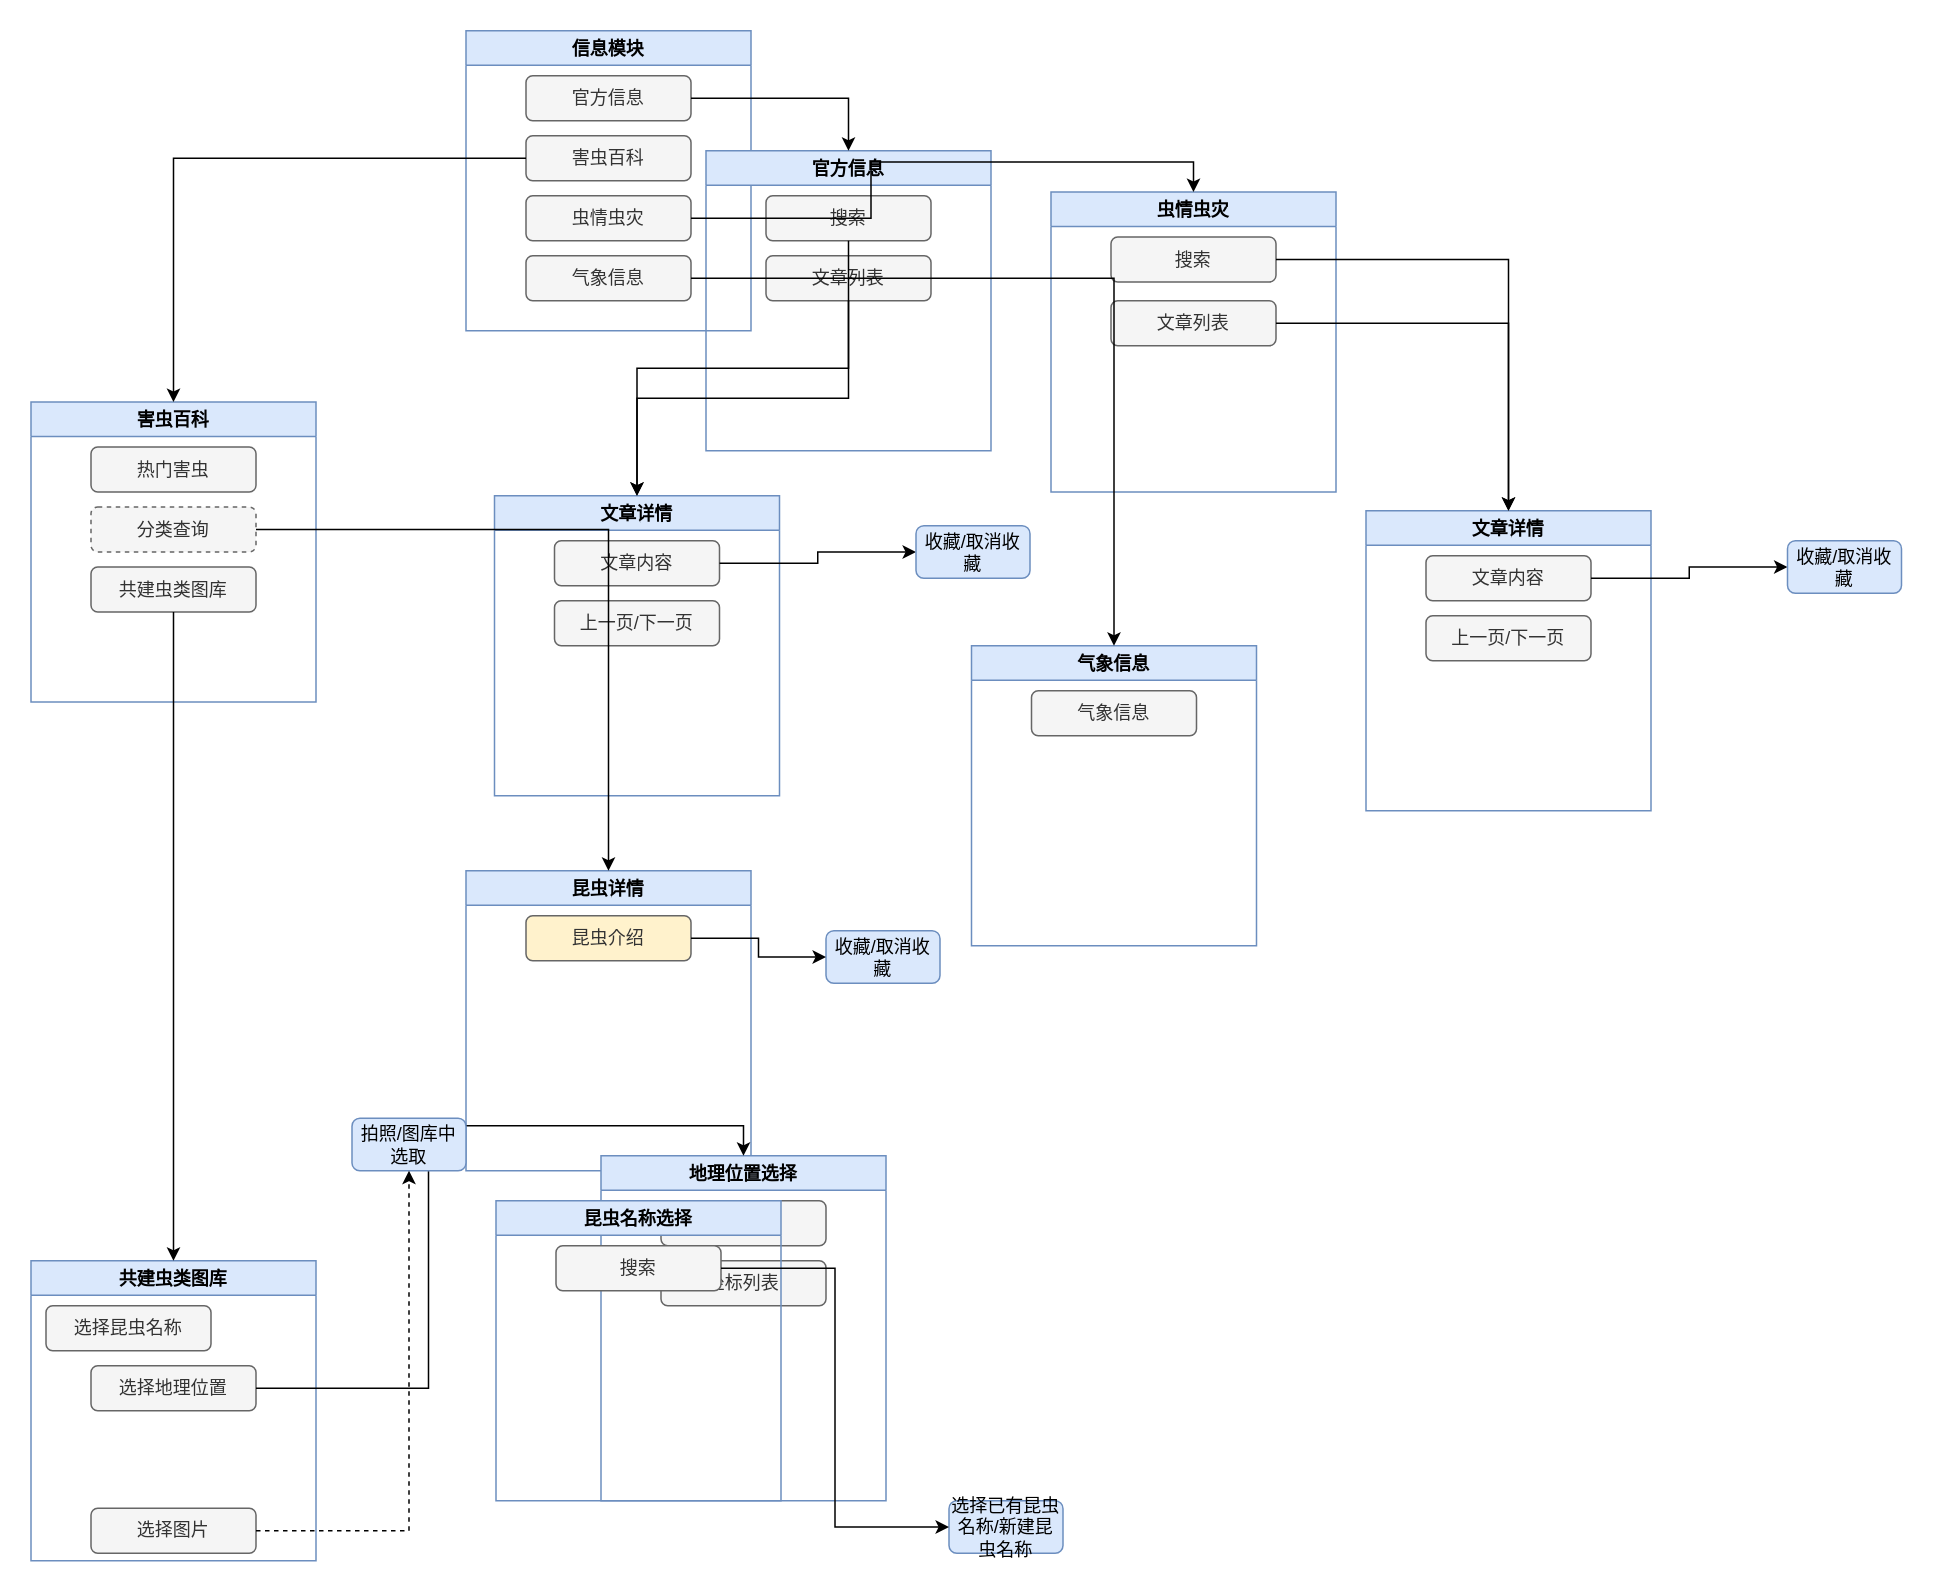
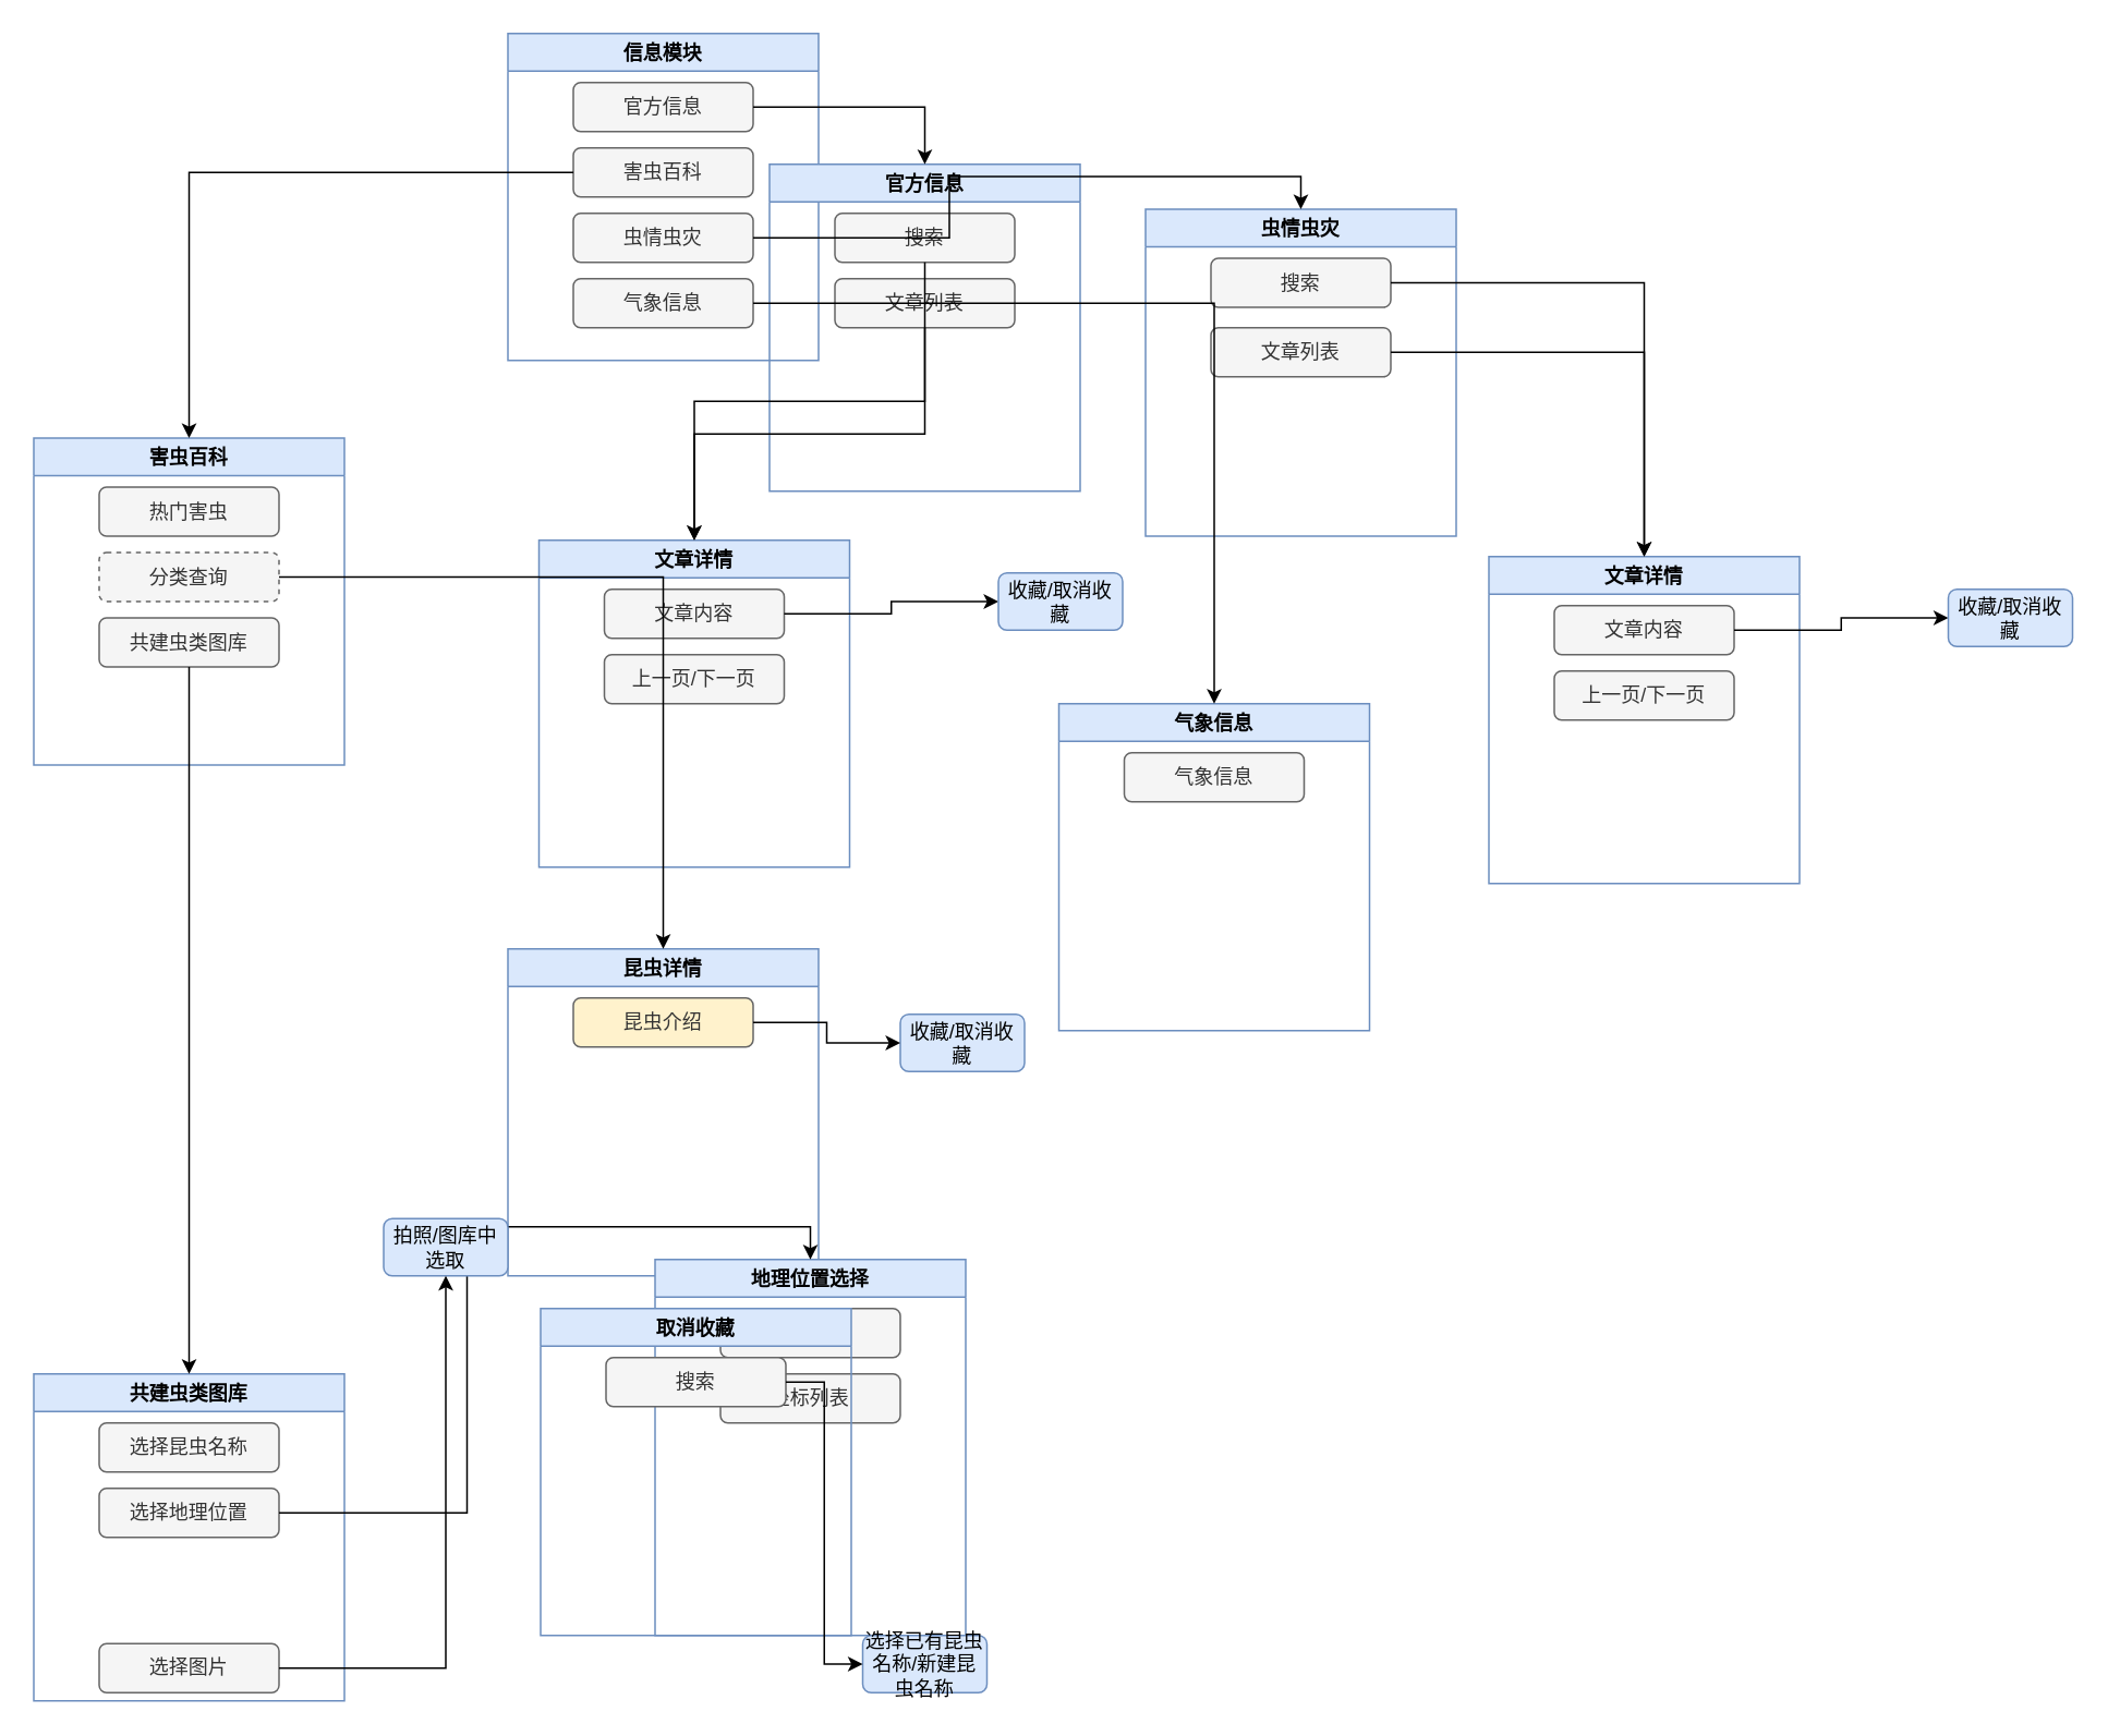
- <mxCell id="50" value="昆虫名称选择" style="swimlane;fillColor=#dae8fc;strokeColor=#6c8ebf;" vertex="1" parent="47"><mxGeometry x="-70" y="30" width="190" height="200" as="geometry" /></mxCell>
+ <mxCell id="50" value="取消收藏" style="swimlane;fillColor=#dae8fc;strokeColor=#6c8ebf;" vertex="1" parent="47"><mxGeometry x="-70" y="30" width="190" height="200" as="geometry" /></mxCell>
- <mxCell id="26" value="选择昆虫名称" style="rounded=1;whiteSpace=wrap;html=1;fillColor=#f5f5f5;fontColor=#333333;strokeColor=#666666;" vertex="1" parent="25"><mxGeometry x="10" y="30" width="110" height="30" as="geometry" /></mxCell>
+ <mxCell id="26" value="选择昆虫名称" style="rounded=1;whiteSpace=wrap;html=1;fillColor=#f5f5f5;fontColor=#333333;strokeColor=#666666;" vertex="1" parent="25"><mxGeometry x="40" y="30" width="110" height="30" as="geometry" /></mxCell>
- <mxCell id="55" value="选择已有昆虫名称/新建昆虫名称" style="whiteSpace=wrap;html=1;fillColor=#dae8fc;strokeColor=#6c8ebf;rounded=1;" vertex="1" parent="1"><mxGeometry x="632" y="1000" width="76" height="35" as="geometry" /></mxCell>
+ <mxCell id="55" value="选择已有昆虫名称/新建昆虫名称" style="whiteSpace=wrap;html=1;fillColor=#dae8fc;strokeColor=#6c8ebf;rounded=1;" vertex="1" parent="1"><mxGeometry x="527" y="1000" width="76" height="35" as="geometry" /></mxCell>
- <mxCell id="54" style="edgeStyle=orthogonalEdgeStyle;rounded=0;orthogonalLoop=1;jettySize=auto;html=1;dashed=1;" edge="1" parent="1" source="28" target="53"><mxGeometry relative="1" as="geometry" /></mxCell>
+ <mxCell id="54" style="edgeStyle=orthogonalEdgeStyle;rounded=0;orthogonalLoop=1;jettySize=auto;html=1;" edge="1" parent="1" source="28" target="53"><mxGeometry relative="1" as="geometry" /></mxCell>
